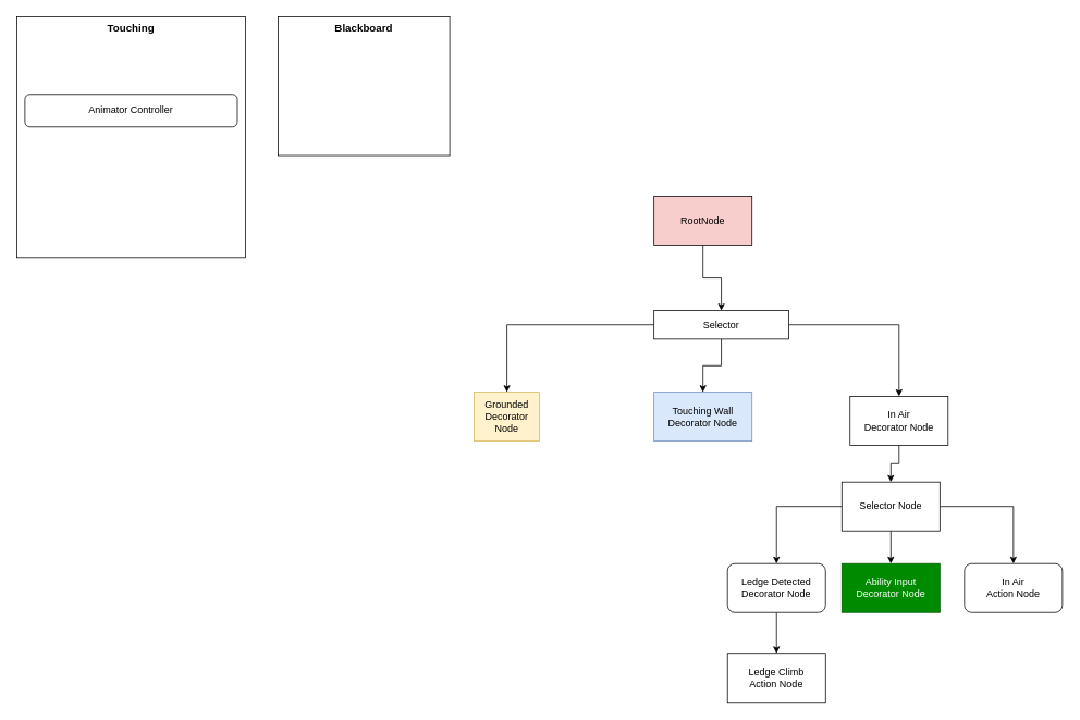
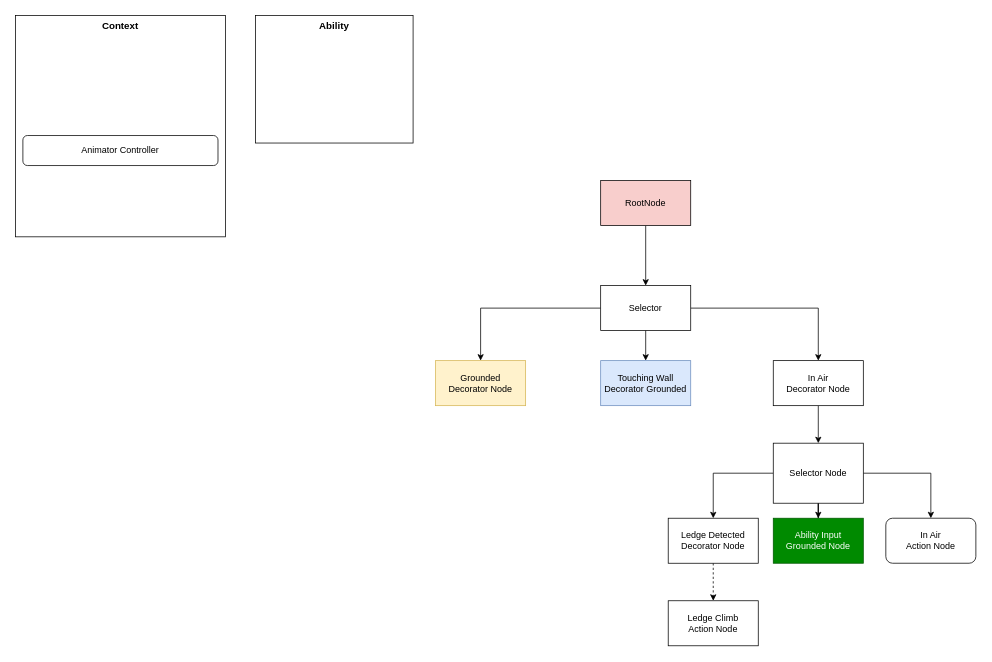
- <mxCell id="4" value="Touching" style="rounded=0;whiteSpace=wrap;html=1;verticalAlign=top;fontStyle=1;fontSize=13;" parent="1" vertex="1"><mxGeometry x="20" y="20" width="280" height="295" as="geometry" /></mxCell>
+ <mxCell id="4" value="Context" style="rounded=0;whiteSpace=wrap;html=1;verticalAlign=top;fontStyle=1;fontSize=13;" parent="1" vertex="1"><mxGeometry x="20" y="20" width="280" height="295" as="geometry" /></mxCell>
- <mxCell id="5" value="Blackboard" style="rounded=0;whiteSpace=wrap;html=1;verticalAlign=top;fontStyle=1;fontSize=13;" parent="1" vertex="1"><mxGeometry x="340" y="20" width="210" height="170" as="geometry" /></mxCell>
+ <mxCell id="5" value="Ability" style="rounded=0;whiteSpace=wrap;html=1;verticalAlign=top;fontStyle=1;fontSize=13;" parent="1" vertex="1"><mxGeometry x="340" y="20" width="210" height="170" as="geometry" /></mxCell>
- <mxCell id="6" value="Animator Controller" style="rounded=1;whiteSpace=wrap;html=1;" parent="1" vertex="1"><mxGeometry x="30" y="115" width="260" height="40" as="geometry" /></mxCell>
+ <mxCell id="6" value="Animator Controller" style="rounded=1;whiteSpace=wrap;html=1;" parent="1" vertex="1"><mxGeometry x="30" y="180" width="260" height="40" as="geometry" /></mxCell>
- <mxCell id="9" value="Selector" style="rounded=0;whiteSpace=wrap;html=1;" parent="1" vertex="1"><mxGeometry x="800" y="380" width="165" height="35" as="geometry" /></mxCell>
+ <mxCell id="9" value="Selector" style="rounded=0;whiteSpace=wrap;html=1;" parent="1" vertex="1"><mxGeometry x="800" y="380" width="120" height="60" as="geometry" /></mxCell>
- <mxCell id="13" value="Grounded&lt;div&gt;Decorator Node&lt;/div&gt;" style="rounded=0;whiteSpace=wrap;html=1;fillColor=#fff2cc;strokeColor=#d6b656;" parent="1" vertex="1"><mxGeometry x="580" y="480" width="80" height="60" as="geometry" /></mxCell>
+ <mxCell id="13" value="Grounded&lt;div&gt;Decorator Node&lt;/div&gt;" style="rounded=0;whiteSpace=wrap;html=1;fillColor=#fff2cc;strokeColor=#d6b656;" parent="1" vertex="1"><mxGeometry x="580" y="480" width="120" height="60" as="geometry" /></mxCell>
- <mxCell id="12" value="&lt;div&gt;Touching Wall&lt;/div&gt;&lt;div&gt;Decorator Node&lt;/div&gt;" style="rounded=0;whiteSpace=wrap;html=1;fillColor=#dae8fc;strokeColor=#6c8ebf;" parent="1" vertex="1"><mxGeometry x="800" y="480" width="120" height="60" as="geometry" /></mxCell>
+ <mxCell id="12" value="&lt;div&gt;Touching Wall&lt;/div&gt;&lt;div&gt;Decorator Grounded&lt;/div&gt;" style="rounded=0;whiteSpace=wrap;html=1;fillColor=#dae8fc;strokeColor=#6c8ebf;" parent="1" vertex="1"><mxGeometry x="800" y="480" width="120" height="60" as="geometry" /></mxCell>
- <mxCell id="11" value="&lt;div&gt;In Air&lt;/div&gt;&lt;div&gt;Decorator Node&lt;/div&gt;" style="rounded=0;whiteSpace=wrap;html=1;" parent="1" vertex="1"><mxGeometry x="1040" y="485" width="120" height="60" as="geometry" /></mxCell>
+ <mxCell id="11" value="&lt;div&gt;In Air&lt;/div&gt;&lt;div&gt;Decorator Node&lt;/div&gt;" style="rounded=0;whiteSpace=wrap;html=1;" parent="1" vertex="1"><mxGeometry x="1030" y="480" width="120" height="60" as="geometry" /></mxCell>
- <mxCell id="21" value="&lt;div&gt;Selector Node&lt;/div&gt;" style="rounded=0;whiteSpace=wrap;html=1;" parent="1" vertex="1"><mxGeometry x="1030" y="590" width="120" height="60" as="geometry" /></mxCell>
+ <mxCell id="21" value="&lt;div&gt;Selector Node&lt;/div&gt;" style="rounded=0;whiteSpace=wrap;html=1;" parent="1" vertex="1"><mxGeometry x="1030" y="590" width="120" height="80" as="geometry" /></mxCell>
- <mxCell id="16" value="&lt;div&gt;Ledge Detected&lt;/div&gt;&lt;div&gt;Decorator Node&lt;/div&gt;" style="whiteSpace=wrap;html=1;rounded=1;" parent="1" vertex="1"><mxGeometry x="890" y="690" width="120" height="60" as="geometry" /></mxCell>
+ <mxCell id="16" value="&lt;div&gt;Ledge Detected&lt;/div&gt;&lt;div&gt;Decorator Node&lt;/div&gt;" style="rounded=0;whiteSpace=wrap;html=1;" parent="1" vertex="1"><mxGeometry x="890" y="690" width="120" height="60" as="geometry" /></mxCell>
- <mxCell id="22" value="&lt;div&gt;Ability Input&lt;/div&gt;&lt;div&gt;Decorator Node&lt;/div&gt;" style="rounded=0;whiteSpace=wrap;html=1;fillColor=#008a00;strokeColor=#005700;fontColor=#ffffff;" parent="1" vertex="1"><mxGeometry x="1030" y="690" width="120" height="60" as="geometry" /></mxCell>
+ <mxCell id="22" value="&lt;div&gt;Ability Input&lt;/div&gt;&lt;div&gt;Grounded Node&lt;/div&gt;" style="rounded=0;whiteSpace=wrap;html=1;fillColor=#008a00;strokeColor=#005700;fontColor=#ffffff;" parent="1" vertex="1"><mxGeometry x="1030" y="690" width="120" height="60" as="geometry" /></mxCell>
- <mxCell id="15" style="edgeStyle=orthogonalEdgeStyle;rounded=0;orthogonalLoop=1;jettySize=auto;html=1;entryX=0.5;entryY=0;entryDx=0;entryDy=0;" parent="1" source="16" target="17" edge="1"><mxGeometry relative="1" as="geometry" /></mxCell>
+ <mxCell id="15" style="edgeStyle=orthogonalEdgeStyle;rounded=0;orthogonalLoop=1;jettySize=auto;html=1;entryX=0.5;entryY=0;entryDx=0;entryDy=0;dashed=1;" parent="1" source="16" target="17" edge="1"><mxGeometry relative="1" as="geometry" /></mxCell>
